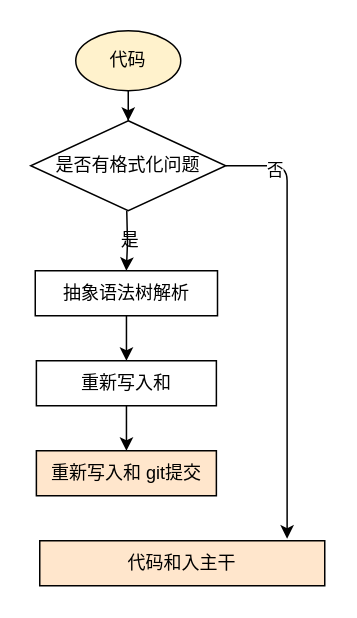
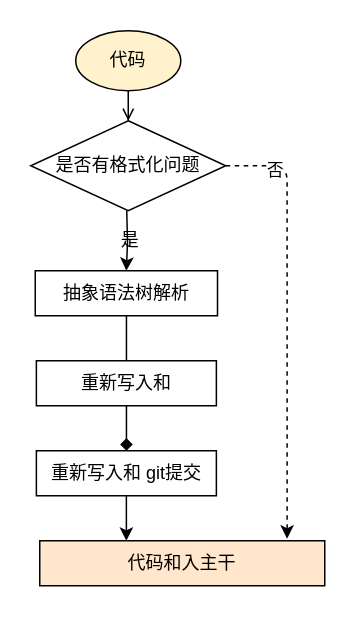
- <mxCell id="2" value="" style="edgeStyle=orthogonalEdgeStyle;rounded=0;orthogonalLoop=1;jettySize=auto;html=1;" edge="1" parent="1" source="3" target="4"><mxGeometry relative="1" as="geometry" /></mxCell>
+ <mxCell id="2" value="" style="edgeStyle=orthogonalEdgeStyle;rounded=0;orthogonalLoop=1;jettySize=auto;html=1;endArrow=open;" edge="1" parent="1" source="3" target="4"><mxGeometry relative="1" as="geometry" /></mxCell>
- <mxCell id="14" value="" style="edgeStyle=segmentEdgeStyle;endArrow=classic;html=1;entryX=0.868;entryY=-0.045;entryDx=0;entryDy=0;entryPerimeter=0;exitX=1;exitY=0.5;exitDx=0;exitDy=0;" edge="1" parent="1" source="4" target="13"><mxGeometry width="50" height="50" relative="1" as="geometry"><mxPoint x="120" y="40" as="sourcePoint" /><mxPoint x="170" y="-10" as="targetPoint" /></mxGeometry></mxCell>
+ <mxCell id="14" value="" style="edgeStyle=segmentEdgeStyle;endArrow=classic;html=1;entryX=0.868;entryY=-0.045;entryDx=0;entryDy=0;entryPerimeter=0;exitX=1;exitY=0.5;exitDx=0;exitDy=0;dashed=1;" edge="1" parent="1" source="4" target="13"><mxGeometry width="50" height="50" relative="1" as="geometry"><mxPoint x="120" y="40" as="sourcePoint" /><mxPoint x="170" y="-10" as="targetPoint" /></mxGeometry></mxCell>
- <mxCell id="5" value="" style="edgeStyle=orthogonalEdgeStyle;rounded=0;orthogonalLoop=1;jettySize=auto;html=1;" edge="1" parent="1" source="6" target="8"><mxGeometry relative="1" as="geometry" /></mxCell>
+ <mxCell id="5" value="" style="edgeStyle=orthogonalEdgeStyle;rounded=0;orthogonalLoop=1;jettySize=auto;html=1;endArrow=none;" edge="1" parent="1" source="6" target="8"><mxGeometry relative="1" as="geometry" /></mxCell>
- <mxCell id="7" value="" style="edgeStyle=orthogonalEdgeStyle;rounded=0;orthogonalLoop=1;jettySize=auto;html=1;" edge="1" parent="1" source="8" target="10"><mxGeometry relative="1" as="geometry" /></mxCell>
+ <mxCell id="7" value="" style="edgeStyle=orthogonalEdgeStyle;rounded=0;orthogonalLoop=1;jettySize=auto;html=1;endArrow=diamond;" edge="1" parent="1" source="8" target="10"><mxGeometry relative="1" as="geometry" /></mxCell>
- <mxCell id="10" value="重新写入和 git提交" style="rounded=0;whiteSpace=wrap;html=1;fillColor=#ffe6cc;" vertex="1" parent="1"><mxGeometry x="23.75" y="300" width="120" height="30" as="geometry" /></mxCell>
+ <mxCell id="10" value="重新写入和 git提交" style="rounded=0;whiteSpace=wrap;html=1;" vertex="1" parent="1"><mxGeometry x="23.75" y="300" width="120" height="30" as="geometry" /></mxCell>
+ <mxCell id="9" value="" style="edgeStyle=orthogonalEdgeStyle;rounded=0;orthogonalLoop=1;jettySize=auto;html=1;" edge="1" parent="1" source="10" target="13"><mxGeometry relative="1" as="geometry"><Array as="points"><mxPoint x="84" y="360" /><mxPoint x="84" y="360" /></Array></mxGeometry></mxCell>
